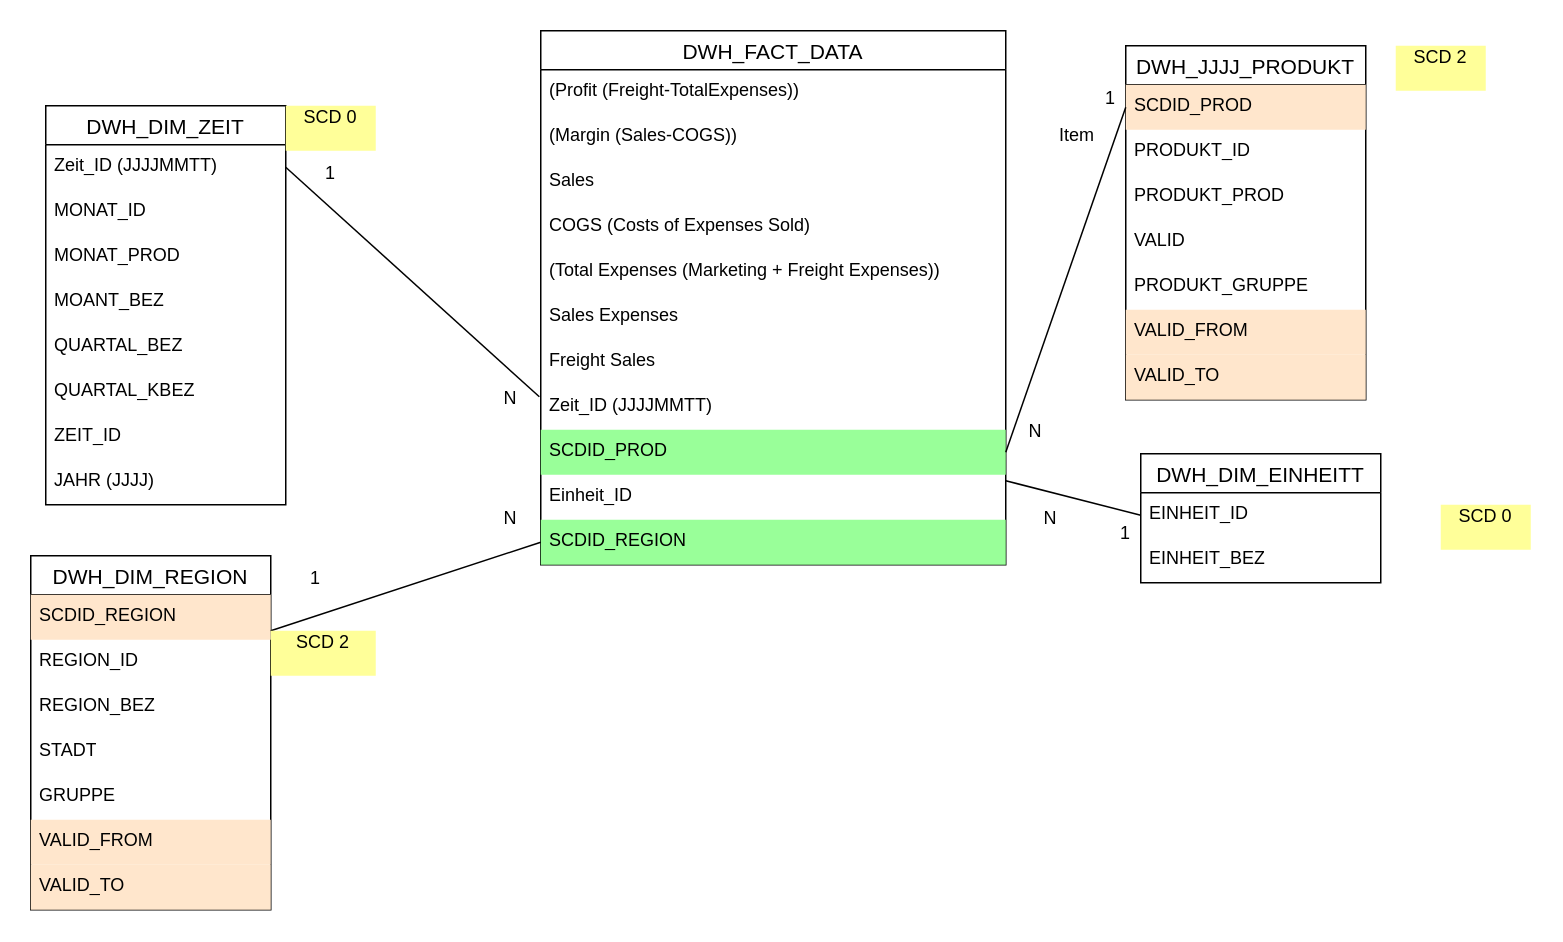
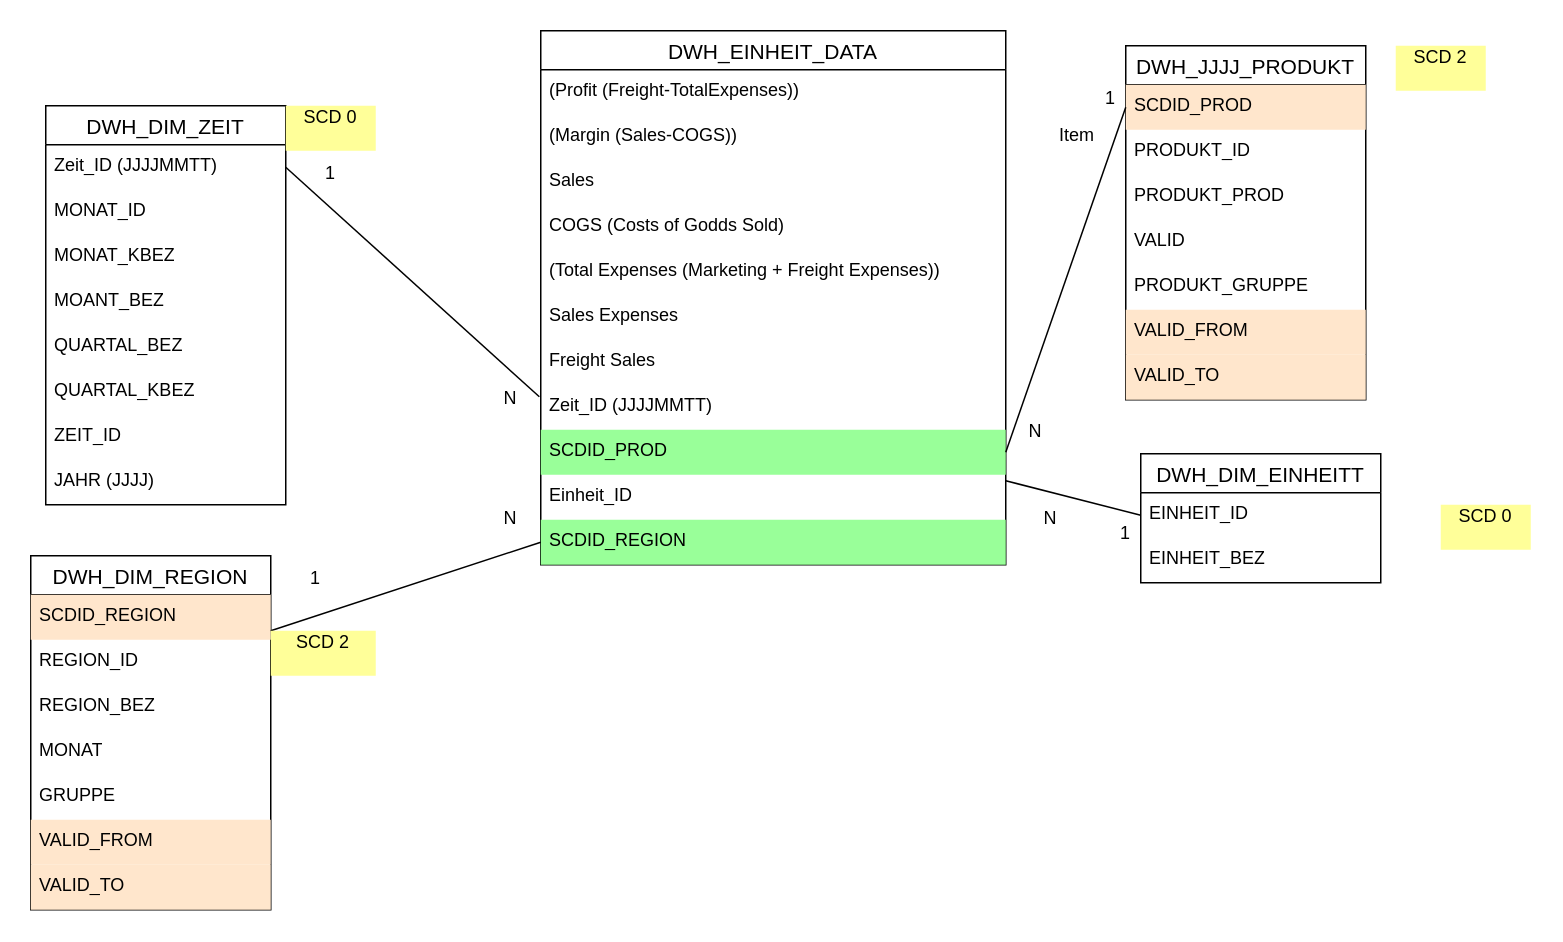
- <mxCell id="2" value="DWH_FACT_DATA" style="swimlane;fontStyle=0;childLayout=stackLayout;horizontal=1;startSize=26;horizontalStack=0;resizeParent=1;resizeParentMax=0;resizeLast=0;collapsible=1;marginBottom=0;align=center;fontSize=14;" parent="1" vertex="1"><mxGeometry x="360" y="20" width="310" height="356" as="geometry" /></mxCell>
+ <mxCell id="2" value="DWH_EINHEIT_DATA" style="swimlane;fontStyle=0;childLayout=stackLayout;horizontal=1;startSize=26;horizontalStack=0;resizeParent=1;resizeParentMax=0;resizeLast=0;collapsible=1;marginBottom=0;align=center;fontSize=14;" parent="1" vertex="1"><mxGeometry x="360" y="20" width="310" height="356" as="geometry" /></mxCell>
- <mxCell id="6" value="COGS (Costs of Expenses Sold)" style="text;strokeColor=none;fillColor=none;spacingLeft=4;spacingRight=4;overflow=hidden;rotatable=0;points=[[0,0.5],[1,0.5]];portConstraint=eastwest;fontSize=12;whiteSpace=wrap;html=1;" parent="2" vertex="1"><mxGeometry y="116" width="310" height="30" as="geometry" /></mxCell>
+ <mxCell id="6" value="COGS (Costs of Godds Sold)" style="text;strokeColor=none;fillColor=none;spacingLeft=4;spacingRight=4;overflow=hidden;rotatable=0;points=[[0,0.5],[1,0.5]];portConstraint=eastwest;fontSize=12;whiteSpace=wrap;html=1;" parent="2" vertex="1"><mxGeometry y="116" width="310" height="30" as="geometry" /></mxCell>
- <mxCell id="17" value="MONAT_PROD" style="text;strokeColor=none;fillColor=none;spacingLeft=4;spacingRight=4;overflow=hidden;rotatable=0;points=[[0,0.5],[1,0.5]];portConstraint=eastwest;fontSize=12;whiteSpace=wrap;html=1;" parent="14" vertex="1"><mxGeometry y="86" width="160" height="30" as="geometry" /></mxCell>
+ <mxCell id="17" value="MONAT_KBEZ" style="text;strokeColor=none;fillColor=none;spacingLeft=4;spacingRight=4;overflow=hidden;rotatable=0;points=[[0,0.5],[1,0.5]];portConstraint=eastwest;fontSize=12;whiteSpace=wrap;html=1;" parent="14" vertex="1"><mxGeometry y="86" width="160" height="30" as="geometry" /></mxCell>
- <mxCell id="30" value="STADT" style="text;strokeColor=none;fillColor=none;spacingLeft=4;spacingRight=4;overflow=hidden;rotatable=0;points=[[0,0.5],[1,0.5]];portConstraint=eastwest;fontSize=12;whiteSpace=wrap;html=1;" parent="26" vertex="1"><mxGeometry y="116" width="160" height="30" as="geometry" /></mxCell>
+ <mxCell id="30" value="MONAT" style="text;strokeColor=none;fillColor=none;spacingLeft=4;spacingRight=4;overflow=hidden;rotatable=0;points=[[0,0.5],[1,0.5]];portConstraint=eastwest;fontSize=12;whiteSpace=wrap;html=1;" parent="26" vertex="1"><mxGeometry y="116" width="160" height="30" as="geometry" /></mxCell>
